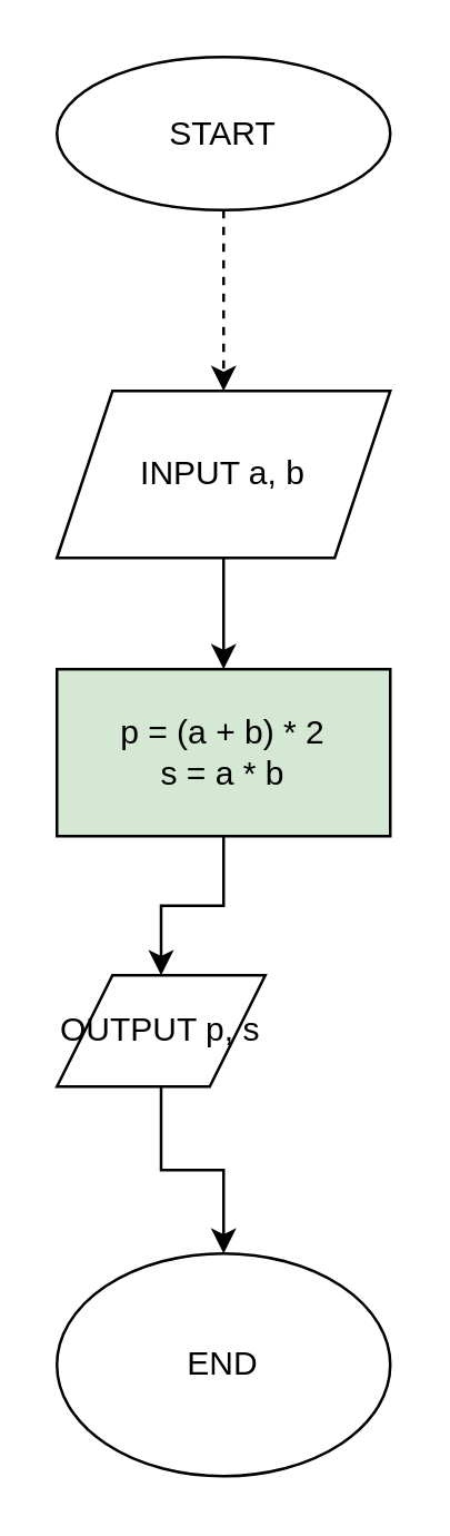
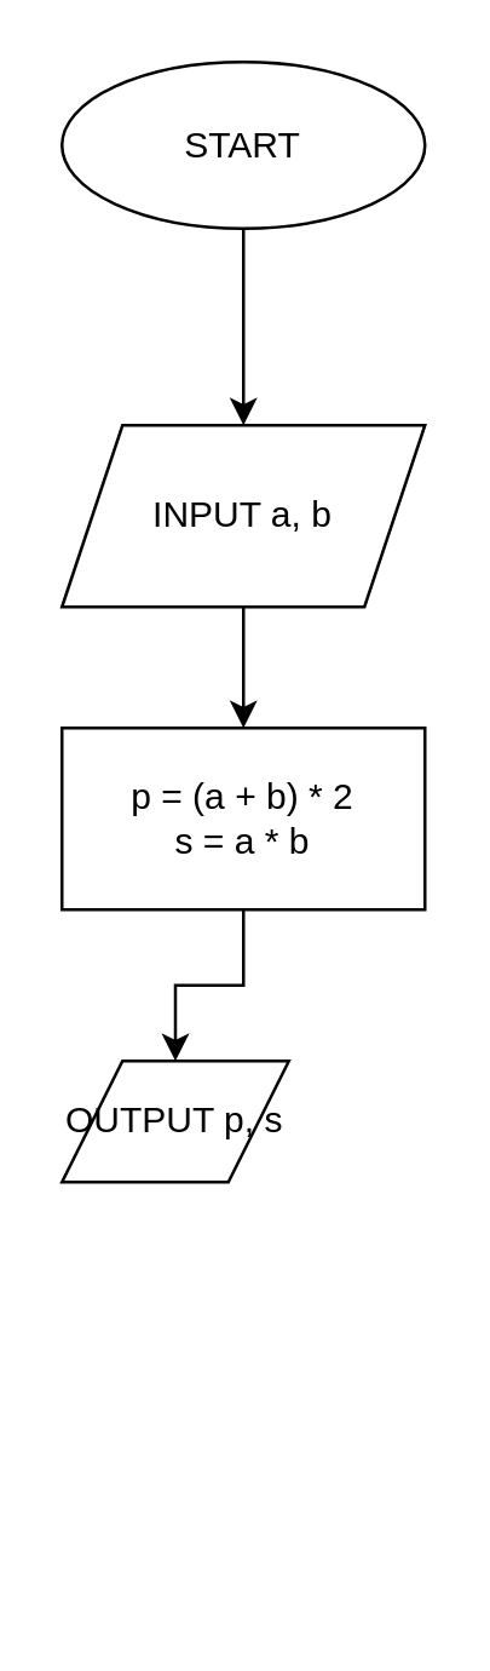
- <mxCell id="2" style="edgeStyle=orthogonalEdgeStyle;rounded=0;orthogonalLoop=1;jettySize=auto;html=1;exitX=0.5;exitY=1;exitDx=0;exitDy=0;dashed=1;" edge="1" parent="1" source="3" target="5"><mxGeometry relative="1" as="geometry" /></mxCell>
+ <mxCell id="2" style="edgeStyle=orthogonalEdgeStyle;rounded=0;orthogonalLoop=1;jettySize=auto;html=1;exitX=0.5;exitY=1;exitDx=0;exitDy=0;" edge="1" parent="1" source="3" target="5"><mxGeometry relative="1" as="geometry" /></mxCell>
- <mxCell id="7" value="p = (a + b) * 2&lt;br&gt;s = a * b" style="rounded=0;whiteSpace=wrap;html=1;fillColor=#d5e8d4;" vertex="1" parent="1"><mxGeometry x="20" y="240" width="120" height="60" as="geometry" /></mxCell>
+ <mxCell id="7" value="p = (a + b) * 2&lt;br&gt;s = a * b" style="rounded=0;whiteSpace=wrap;html=1;" vertex="1" parent="1"><mxGeometry x="20" y="240" width="120" height="60" as="geometry" /></mxCell>
- <mxCell id="8" style="edgeStyle=orthogonalEdgeStyle;rounded=0;orthogonalLoop=1;jettySize=auto;html=1;exitX=0.5;exitY=1;exitDx=0;exitDy=0;entryX=0.5;entryY=0;entryDx=0;entryDy=0;" edge="1" parent="1" source="9" target="10"><mxGeometry relative="1" as="geometry" /></mxCell>
- <mxCell id="10" value="END" style="ellipse;whiteSpace=wrap;html=1;" vertex="1" parent="1"><mxGeometry x="20" y="450" width="120" height="80" as="geometry" /></mxCell>
